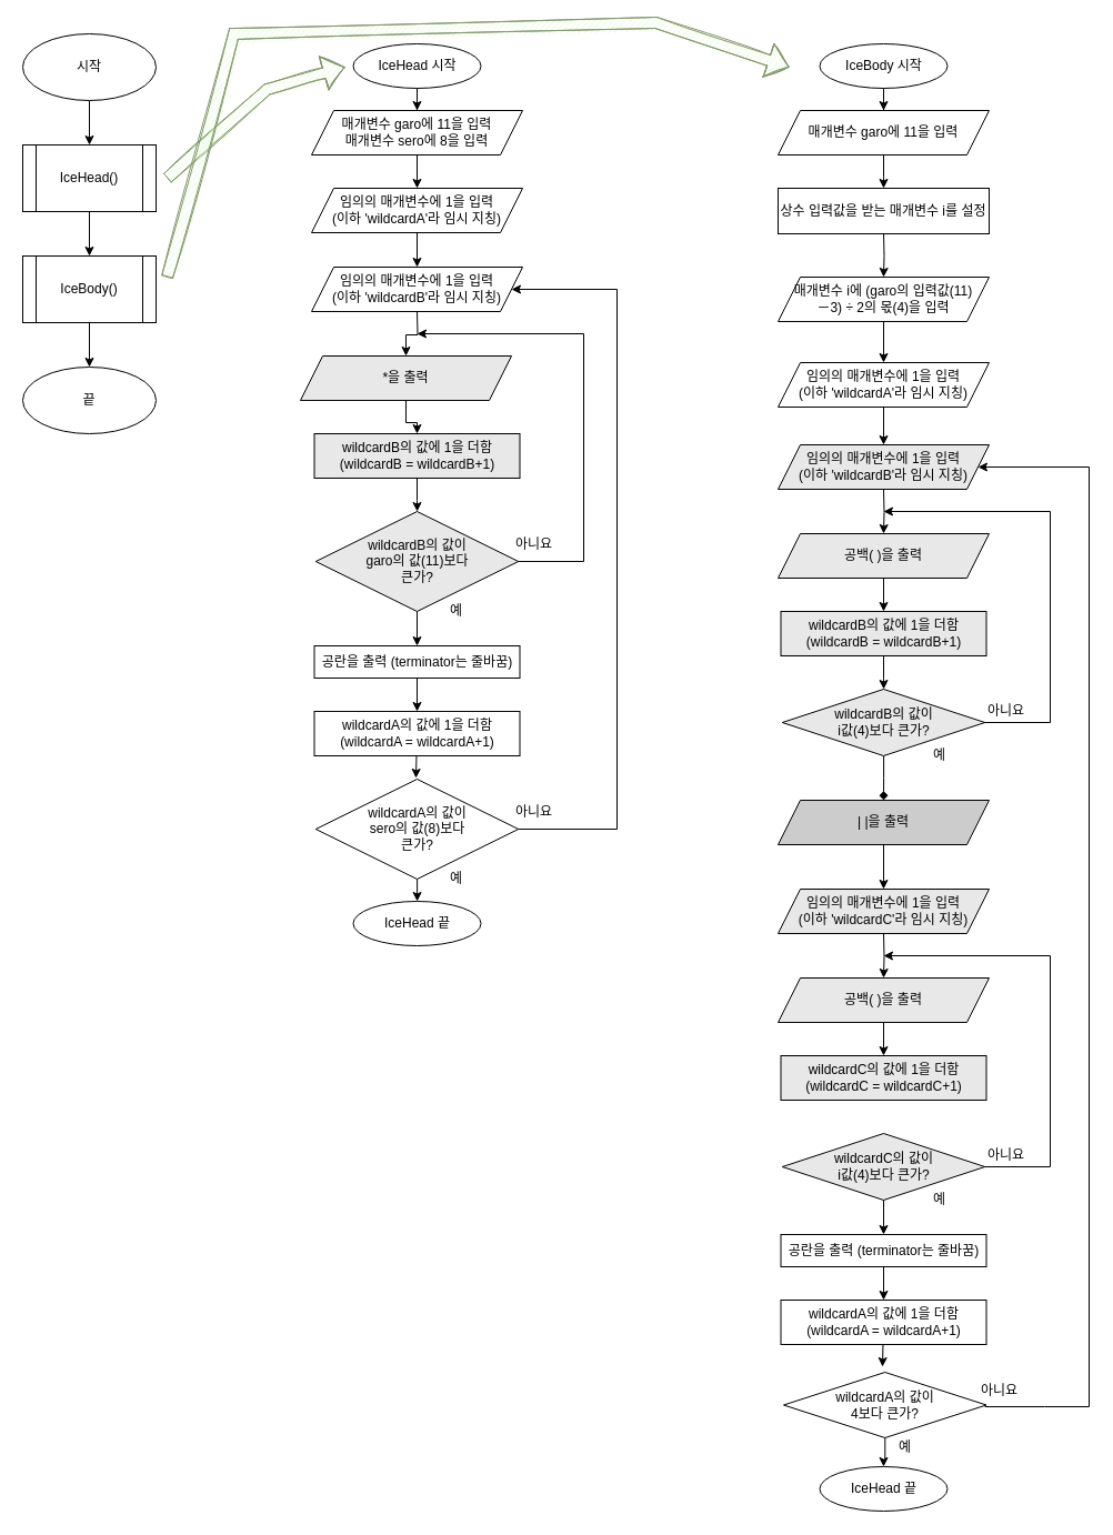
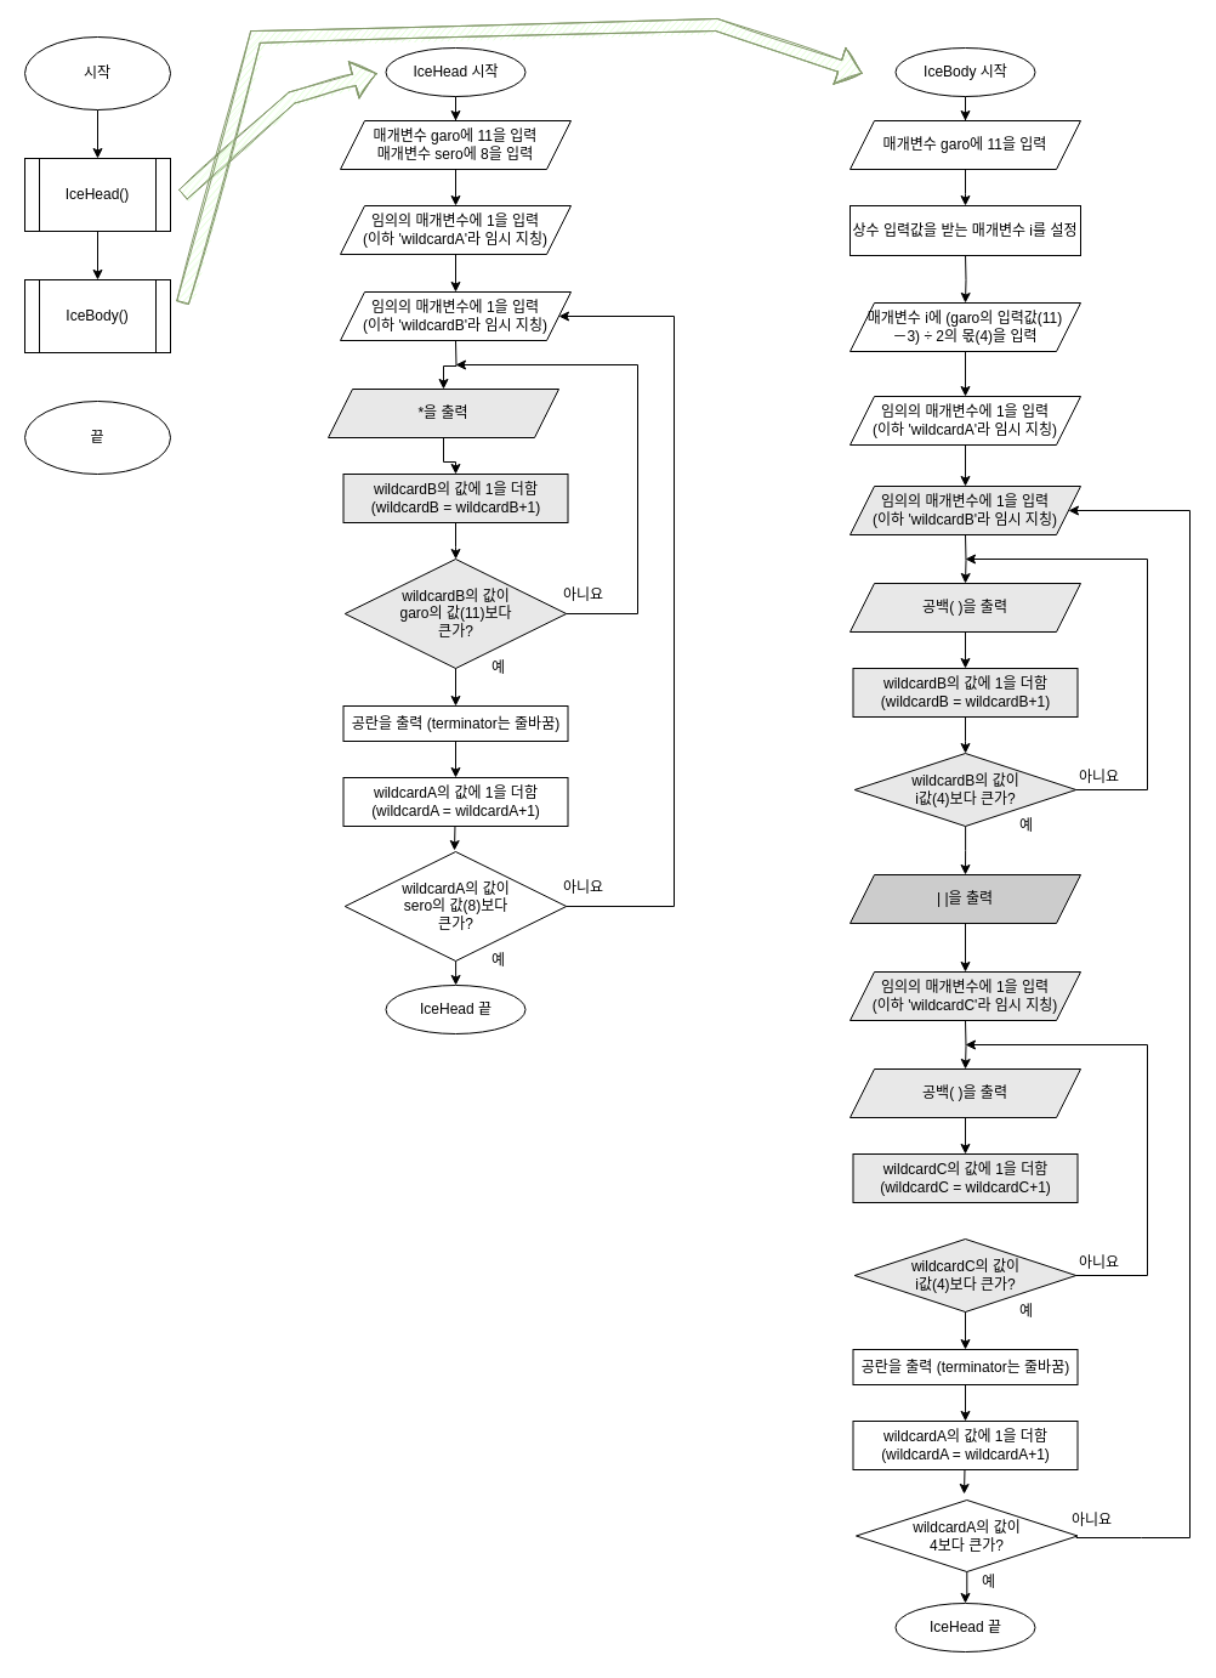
- <mxCell id="7" value="" style="edgeStyle=orthogonalEdgeStyle;rounded=0;orthogonalLoop=1;jettySize=auto;html=1;" parent="1" source="8" target="4" edge="1"><mxGeometry relative="1" as="geometry" /></mxCell>
- <mxCell id="49" value="" style="edgeStyle=orthogonalEdgeStyle;rounded=0;orthogonalLoop=1;jettySize=auto;html=1;endArrow=diamond;endFill=1;" edge="1" parent="1" source="50" target="65"><mxGeometry relative="1" as="geometry" /></mxCell>
+ <mxCell id="49" value="" style="edgeStyle=orthogonalEdgeStyle;rounded=0;orthogonalLoop=1;jettySize=auto;html=1;endArrow=classic;endFill=1;" edge="1" parent="1" source="50" target="65"><mxGeometry relative="1" as="geometry" /></mxCell>
